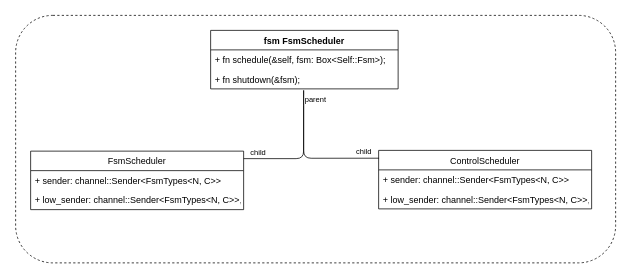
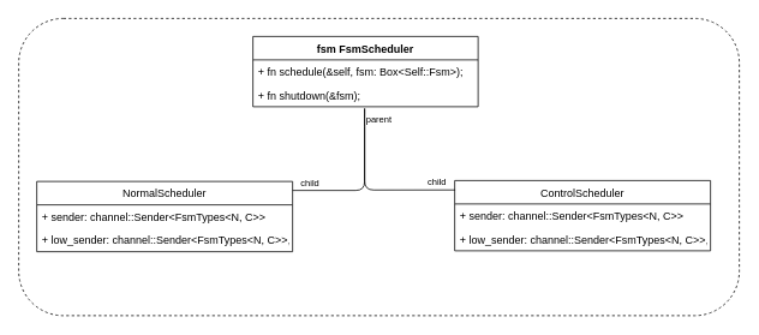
- <mxCell id="8" value="FsmScheduler" style="swimlane;fontStyle=0;childLayout=stackLayout;horizontal=1;startSize=26;fillColor=none;horizontalStack=0;resizeParent=1;resizeParentMax=0;resizeLast=0;collapsible=1;marginBottom=0;" diagramCategory="uml" diagramName="Class2" vertex="1" parent="1"><mxGeometry x="40" y="201" width="284" height="78" as="geometry" /></mxCell>
+ <mxCell id="8" value="NormalScheduler" style="swimlane;fontStyle=0;childLayout=stackLayout;horizontal=1;startSize=26;fillColor=none;horizontalStack=0;resizeParent=1;resizeParentMax=0;resizeLast=0;collapsible=1;marginBottom=0;" diagramCategory="uml" diagramName="Class2" vertex="1" parent="1"><mxGeometry x="40" y="201" width="284" height="78" as="geometry" /></mxCell>
